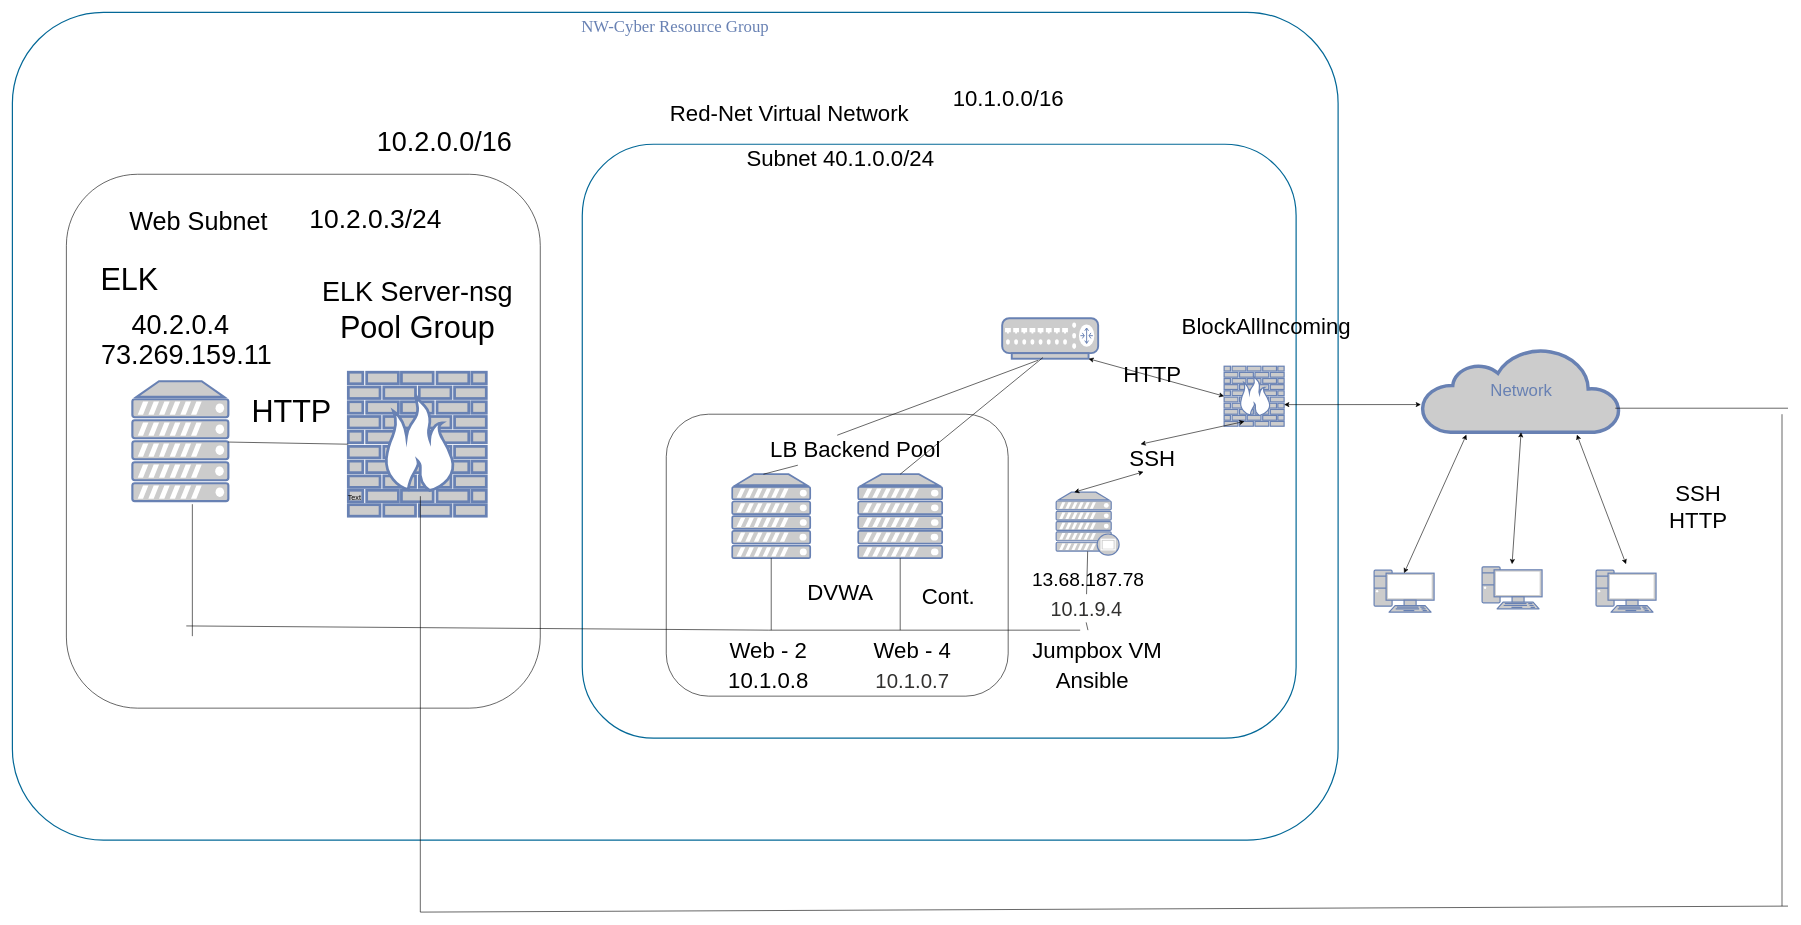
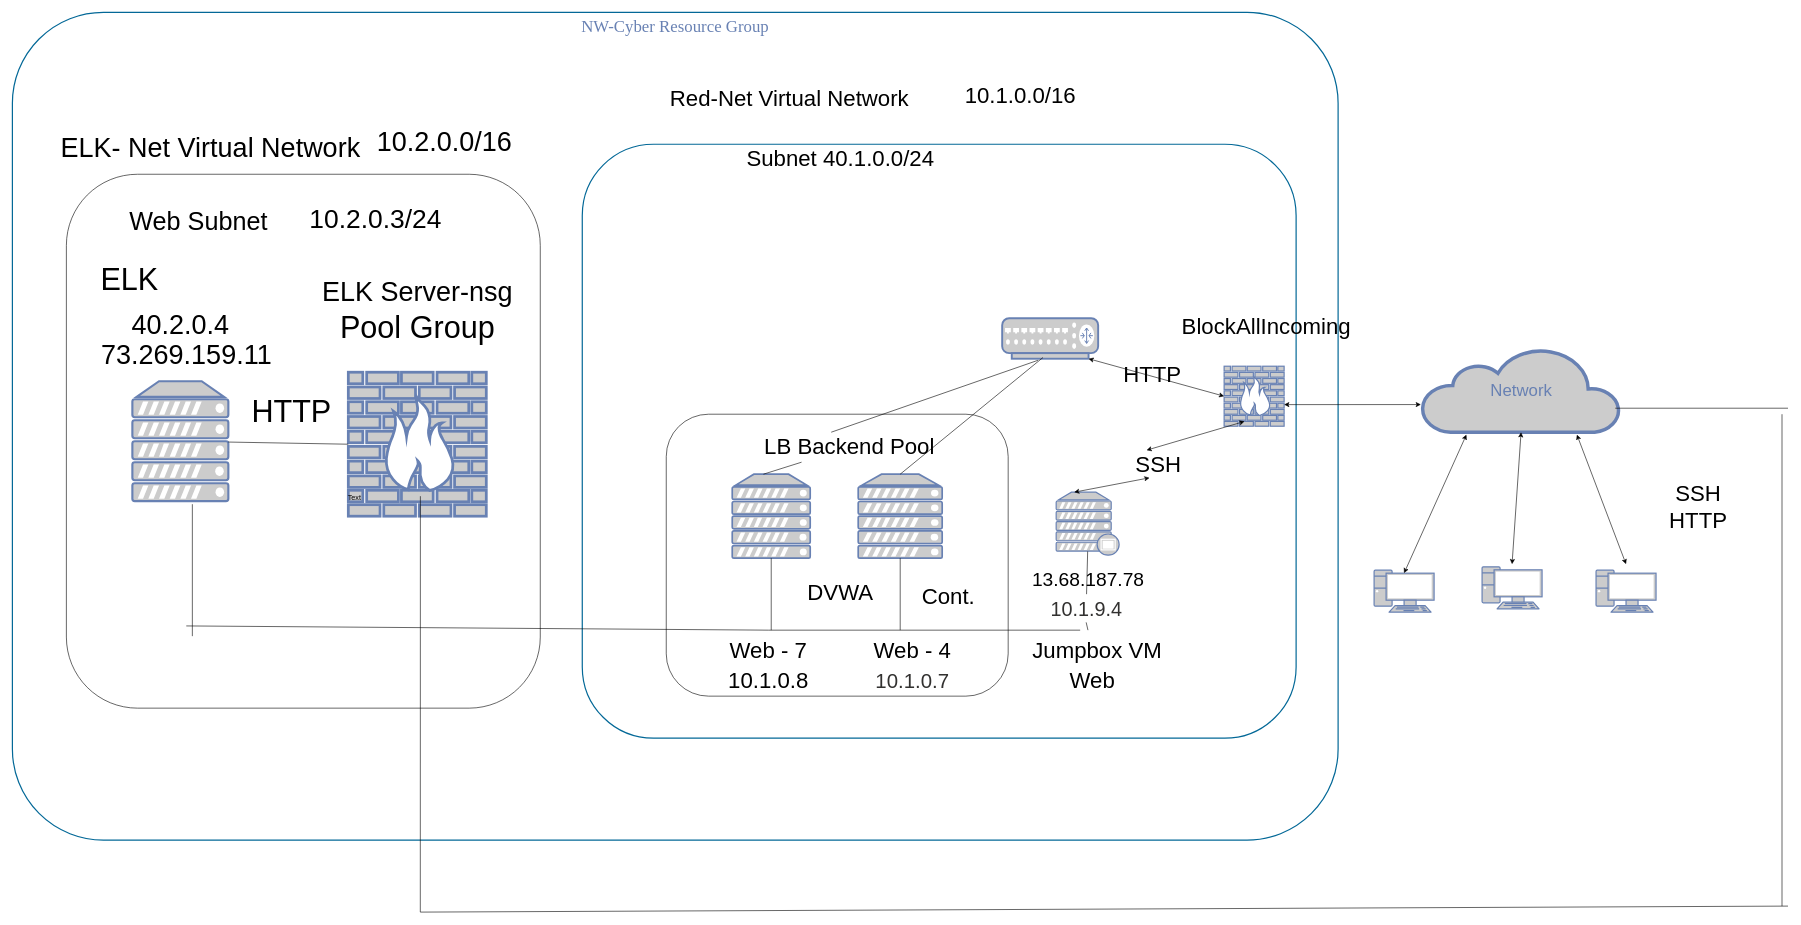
- <mxCell id="17" value="10.1.0.0/16" style="text;html=1;align=center;verticalAlign=middle;resizable=0;points=[];autosize=1;fontSize=37;" parent="1" vertex="1"><mxGeometry x="1580" y="140" width="200" height="50" as="geometry" /></mxCell>
+ <mxCell id="17" value="10.1.0.0/16" style="text;html=1;align=center;verticalAlign=middle;resizable=0;points=[];autosize=1;fontSize=37;" parent="1" vertex="1"><mxGeometry x="1600" y="135" width="200" height="50" as="geometry" /></mxCell>
- <mxCell id="16" value="Red-Net Virtual Network" style="text;html=1;resizable=0;autosize=1;align=center;verticalAlign=middle;points=[];fillColor=none;strokeColor=none;rounded=0;fontSize=37;" parent="1" vertex="1"><mxGeometry x="1110" y="165" width="410" height="50" as="geometry" /></mxCell>
+ <mxCell id="16" value="Red-Net Virtual Network" style="text;html=1;resizable=0;autosize=1;align=center;verticalAlign=middle;points=[];fillColor=none;strokeColor=none;rounded=0;fontSize=37;" parent="1" vertex="1"><mxGeometry x="1110" y="140" width="410" height="50" as="geometry" /></mxCell>
+ <mxCell id="71" value="ELK- Net Virtual Network" style="text;html=1;align=center;verticalAlign=middle;resizable=0;points=[];autosize=1;fontSize=45;" vertex="1" parent="1"><mxGeometry x="95" y="215" width="510" height="60" as="geometry" /></mxCell>
- <mxCell id="45" value="LB Backend Pool" style="text;html=1;align=center;verticalAlign=middle;resizable=0;points=[];autosize=1;fontSize=37;" parent="1" vertex="1"><mxGeometry x="1275" y="725" width="300" height="50" as="geometry" /></mxCell>
+ <mxCell id="45" value="LB Backend Pool" style="text;html=1;align=center;verticalAlign=middle;resizable=0;points=[];autosize=1;fontSize=37;" parent="1" vertex="1"><mxGeometry x="1265" y="720" width="300" height="50" as="geometry" /></mxCell>
- <mxCell id="37" value="SSH" style="text;html=1;align=center;verticalAlign=middle;resizable=0;points=[];autosize=1;fontSize=37;" parent="1" vertex="1"><mxGeometry x="1875" y="740" width="90" height="50" as="geometry" /></mxCell>
+ <mxCell id="37" value="SSH" style="text;html=1;align=center;verticalAlign=middle;resizable=0;points=[];autosize=1;fontSize=37;" parent="1" vertex="1"><mxGeometry x="1885" y="750" width="90" height="50" as="geometry" /></mxCell>
- <mxCell id="42" value="Web - 2" style="text;html=1;align=center;verticalAlign=middle;resizable=0;points=[];autosize=1;fontSize=37;" parent="1" vertex="1"><mxGeometry x="1210" y="1060" width="140" height="50" as="geometry" /></mxCell>
+ <mxCell id="42" value="Web - 7" style="text;html=1;align=center;verticalAlign=middle;resizable=0;points=[];autosize=1;fontSize=37;" parent="1" vertex="1"><mxGeometry x="1210" y="1060" width="140" height="50" as="geometry" /></mxCell>
- <mxCell id="51" value="Ansible" style="text;html=1;align=center;verticalAlign=middle;resizable=0;points=[];autosize=1;fontSize=37;" parent="1" vertex="1"><mxGeometry x="1750" y="1110" width="140" height="50" as="geometry" /></mxCell>
+ <mxCell id="51" value="Web" style="text;html=1;align=center;verticalAlign=middle;resizable=0;points=[];autosize=1;fontSize=37;" parent="1" vertex="1"><mxGeometry x="1750" y="1110" width="140" height="50" as="geometry" /></mxCell>
